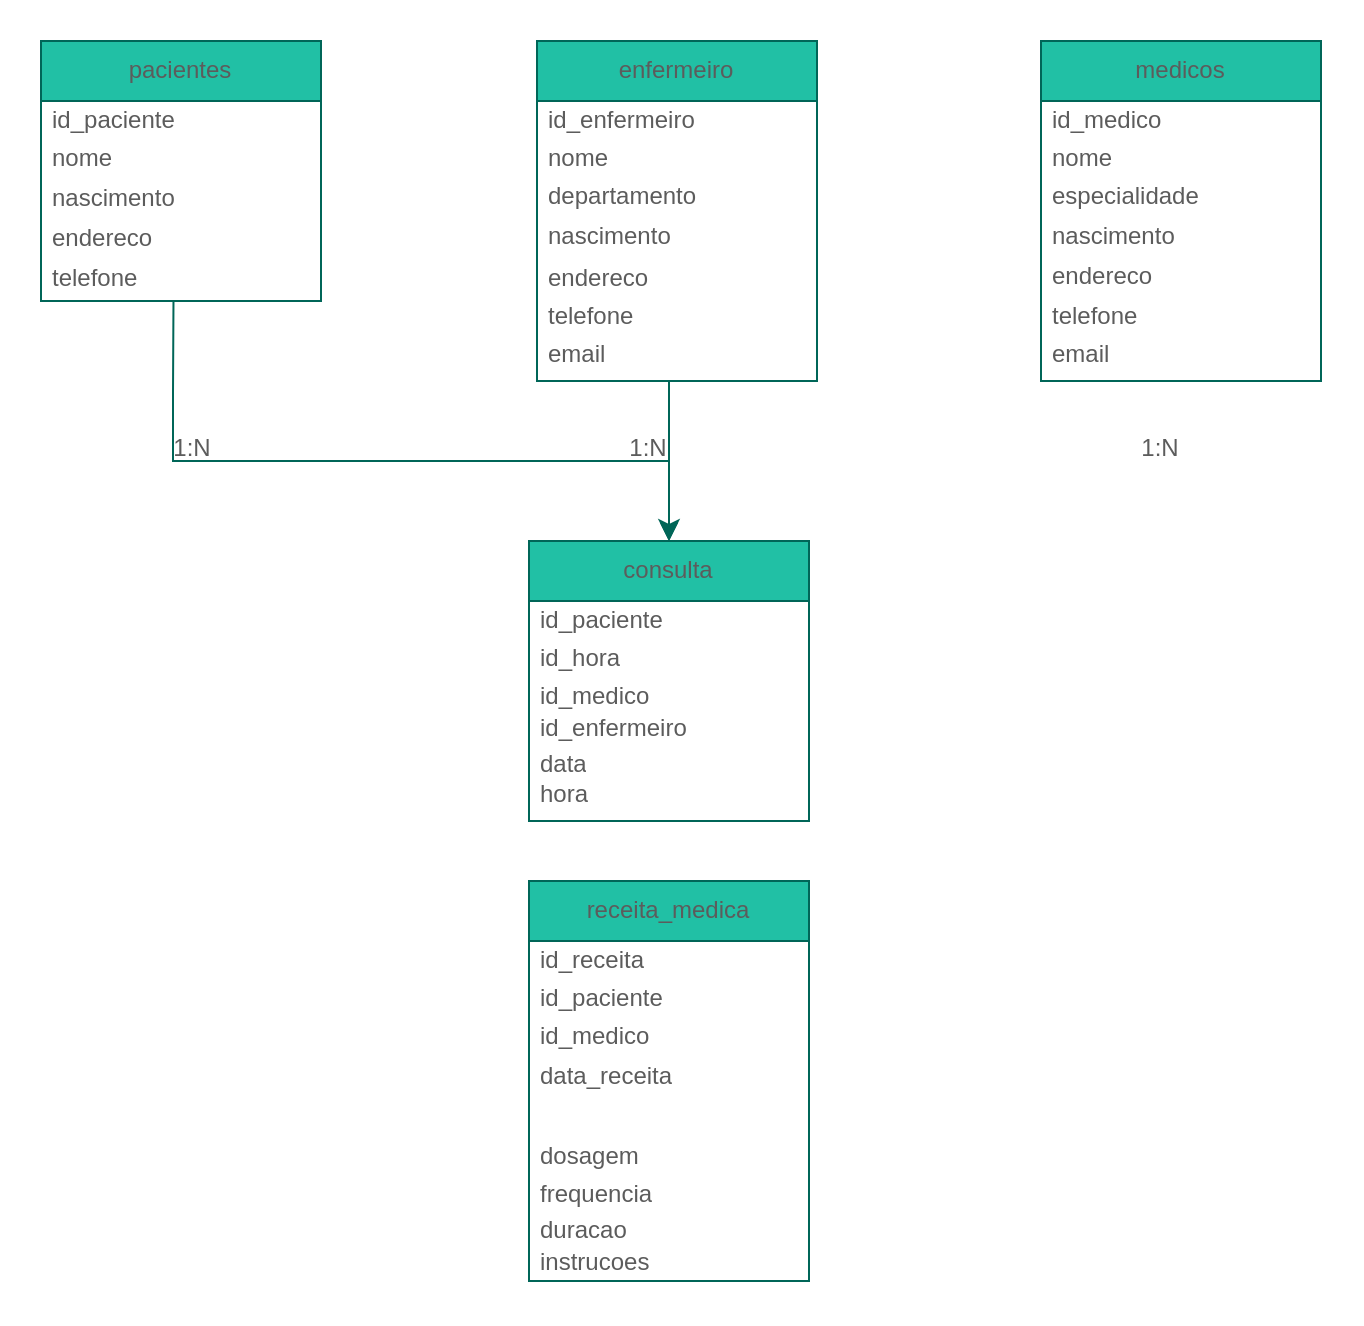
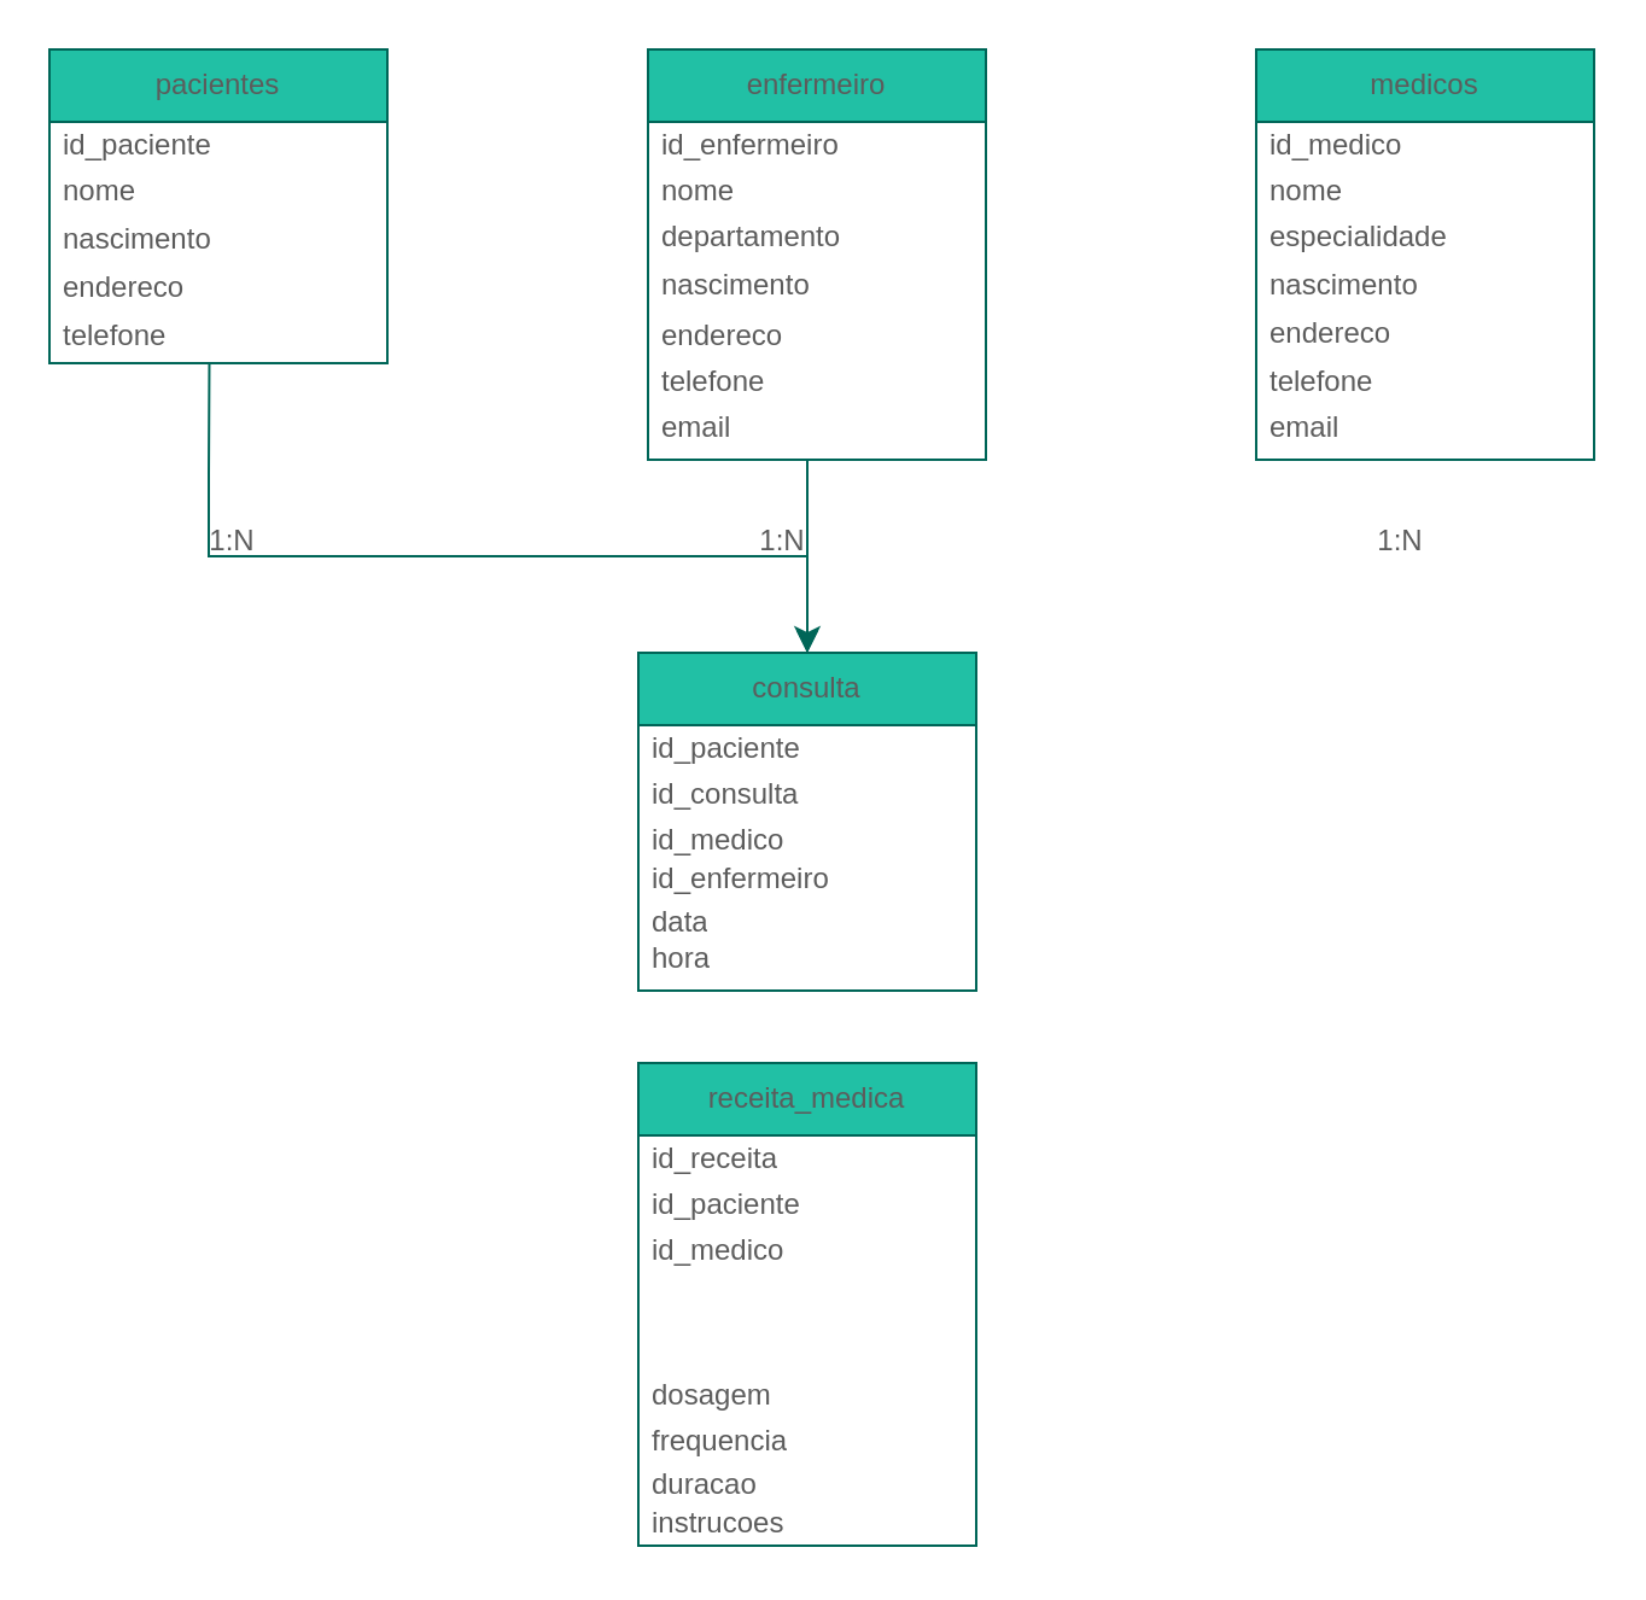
- <mxCell id="26" value="id_hora" style="text;strokeColor=none;fillColor=none;align=left;verticalAlign=middle;spacingLeft=4;spacingRight=4;overflow=hidden;points=[[0,0.5],[1,0.5]];portConstraint=eastwest;rotatable=0;whiteSpace=wrap;html=1;labelBackgroundColor=none;fontColor=#5C5C5C;" vertex="1" parent="1"><mxGeometry x="264" y="319" width="76" height="20" as="geometry" /></mxCell>
+ <mxCell id="26" value="id_consulta" style="text;strokeColor=none;fillColor=none;align=left;verticalAlign=middle;spacingLeft=4;spacingRight=4;overflow=hidden;points=[[0,0.5],[1,0.5]];portConstraint=eastwest;rotatable=0;whiteSpace=wrap;html=1;labelBackgroundColor=none;fontColor=#5C5C5C;" vertex="1" parent="1"><mxGeometry x="264" y="319" width="76" height="20" as="geometry" /></mxCell>
- <mxCell id="34" value="data_receita" style="text;strokeColor=none;fillColor=none;align=left;verticalAlign=middle;spacingLeft=4;spacingRight=4;overflow=hidden;points=[[0,0.5],[1,0.5]];portConstraint=eastwest;rotatable=0;whiteSpace=wrap;html=1;labelBackgroundColor=none;fontColor=#5C5C5C;" vertex="1" parent="1"><mxGeometry x="264" y="528" width="80" height="20" as="geometry" /></mxCell>
